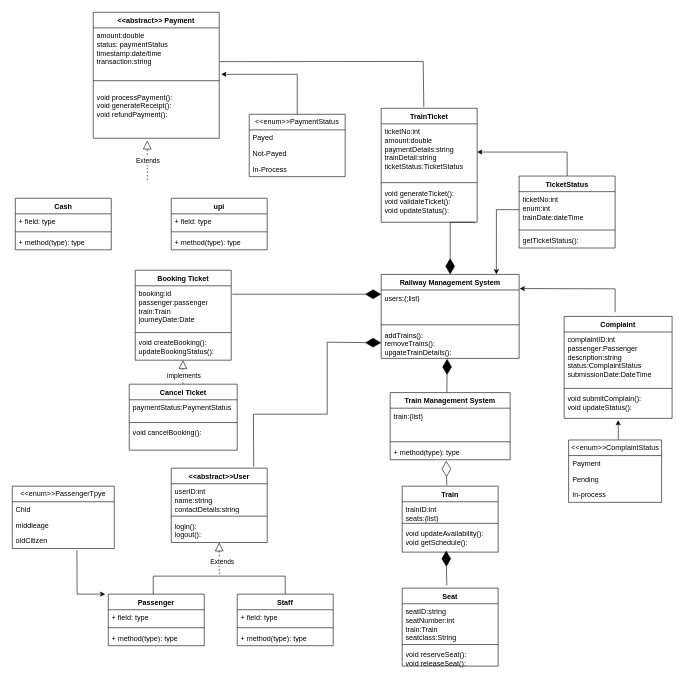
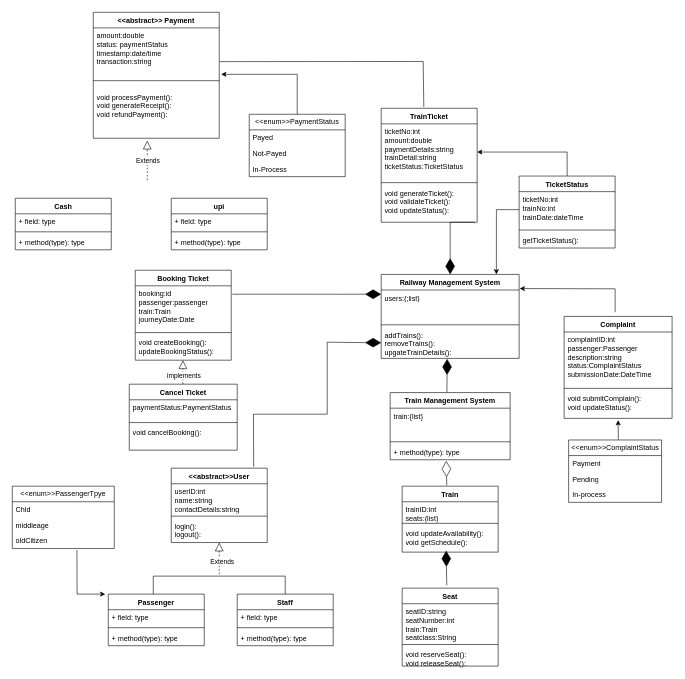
- <mxCell id="85" value="ticketNo:int&lt;div&gt;enum:int&lt;/div&gt;&lt;div&gt;trainDate:dateTime&lt;/div&gt;" style="text;strokeColor=none;fillColor=none;align=left;verticalAlign=top;spacingLeft=4;spacingRight=4;overflow=hidden;rotatable=0;points=[[0,0.5],[1,0.5]];portConstraint=eastwest;whiteSpace=wrap;html=1;" vertex="1" parent="84"><mxGeometry y="26" width="160" height="60" as="geometry" /></mxCell>
+ <mxCell id="85" value="ticketNo:int&lt;div&gt;trainNo:int&lt;/div&gt;&lt;div&gt;trainDate:dateTime&lt;/div&gt;" style="text;strokeColor=none;fillColor=none;align=left;verticalAlign=top;spacingLeft=4;spacingRight=4;overflow=hidden;rotatable=0;points=[[0,0.5],[1,0.5]];portConstraint=eastwest;whiteSpace=wrap;html=1;" vertex="1" parent="84"><mxGeometry y="26" width="160" height="60" as="geometry" /></mxCell>
